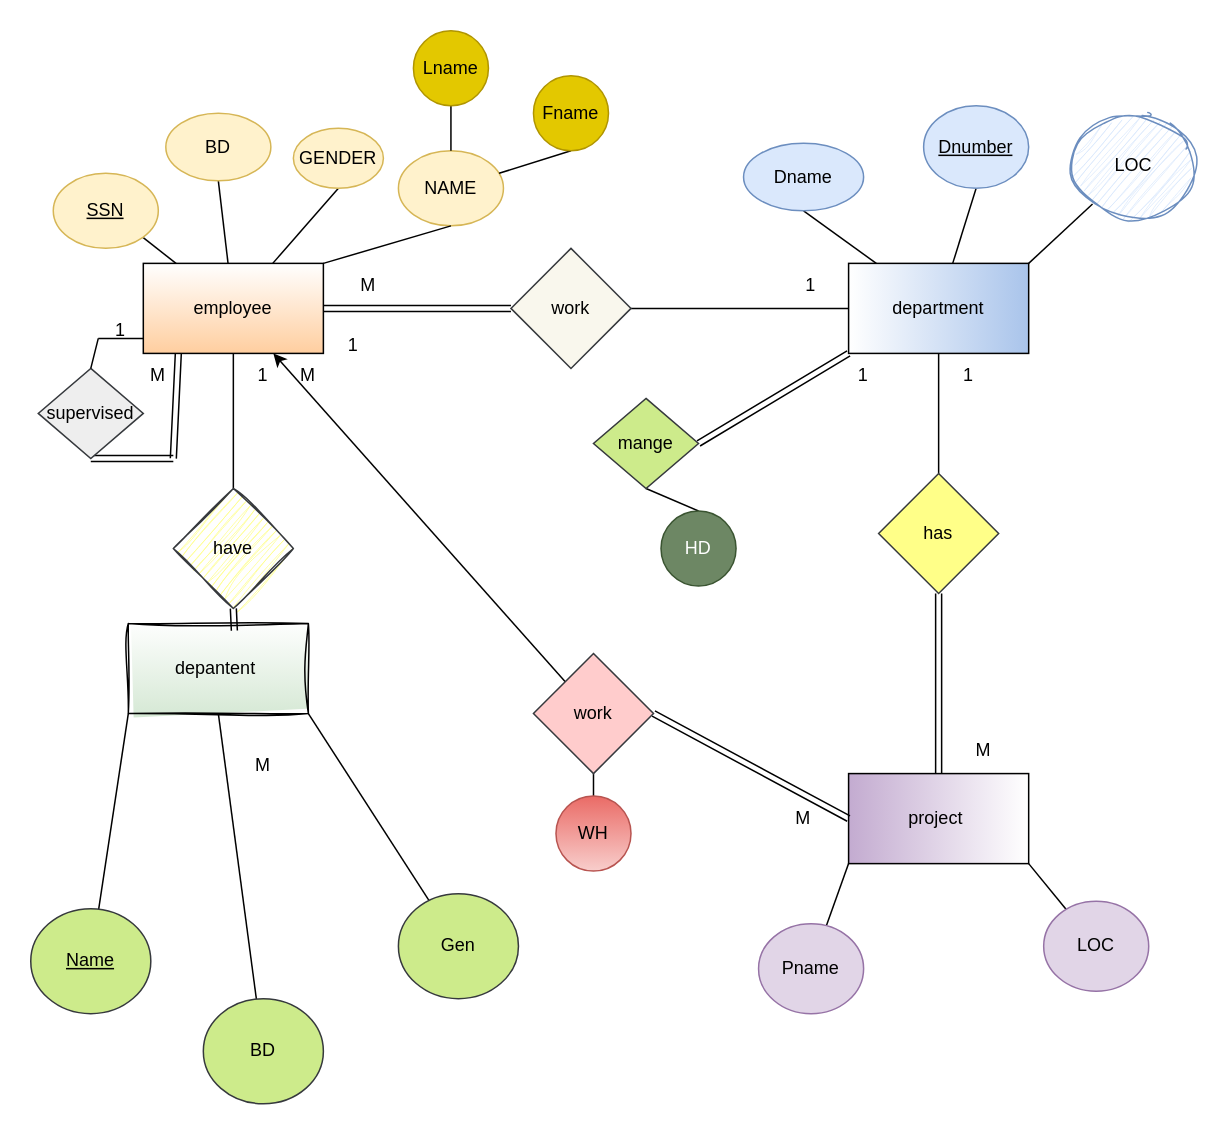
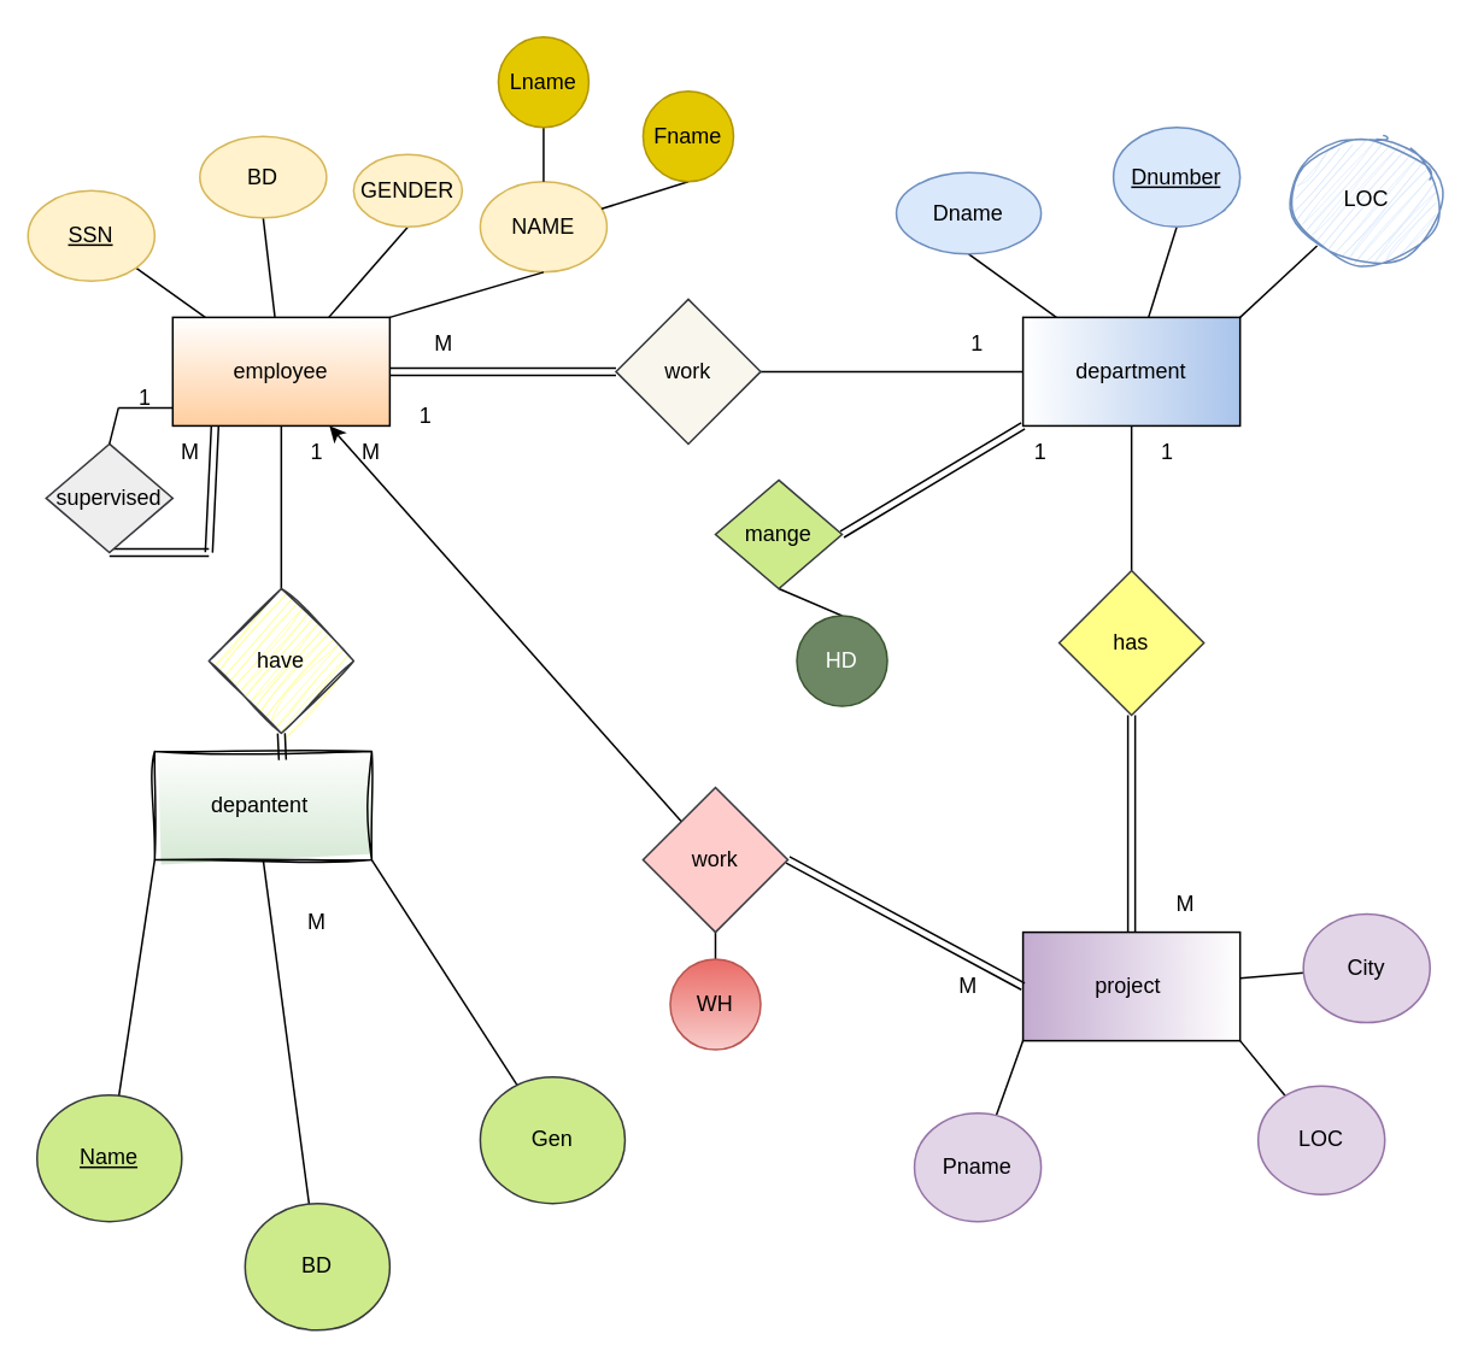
- <mxCell id="25" value="SSN" style="ellipse;whiteSpace=wrap;html=1;fontStyle=4;fillColor=#fff2cc;strokeColor=#d6b656;" vertex="1" parent="1"><mxGeometry x="35" y="115" width="70" height="50" as="geometry" /></mxCell>
+ <mxCell id="25" value="SSN" style="ellipse;whiteSpace=wrap;html=1;fontStyle=4;fillColor=#fff2cc;strokeColor=#d6b656;" vertex="1" parent="1"><mxGeometry x="15" y="105" width="70" height="50" as="geometry" /></mxCell>
+ <mxCell id="45" value="City" style="ellipse;whiteSpace=wrap;html=1;fillColor=#e1d5e7;strokeColor=#9673a6;" vertex="1" parent="1"><mxGeometry x="720" y="505" width="70" height="60" as="geometry" /></mxCell>
+ <mxCell id="44" style="edgeStyle=none;rounded=0;orthogonalLoop=1;jettySize=auto;html=1;endArrow=none;startFill=0;" edge="1" parent="1" source="45" target="7"><mxGeometry relative="1" as="geometry" /></mxCell>
